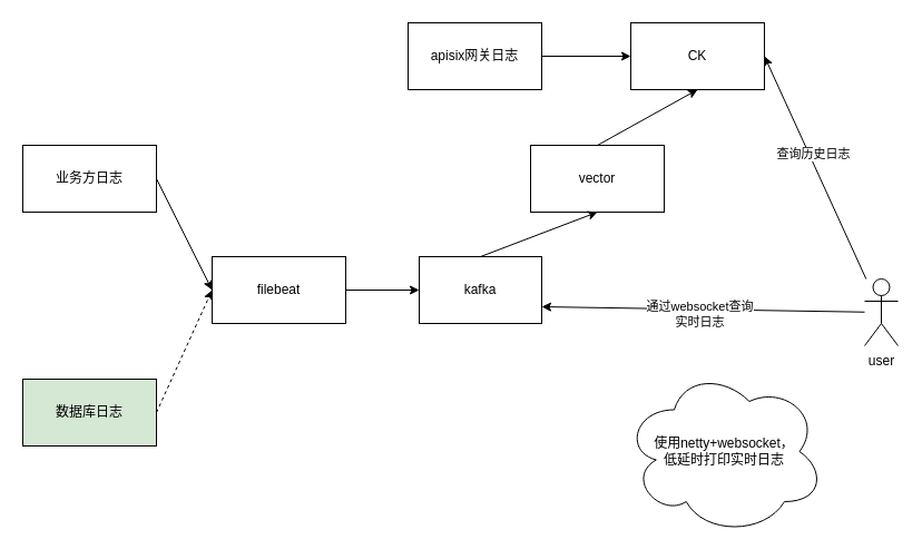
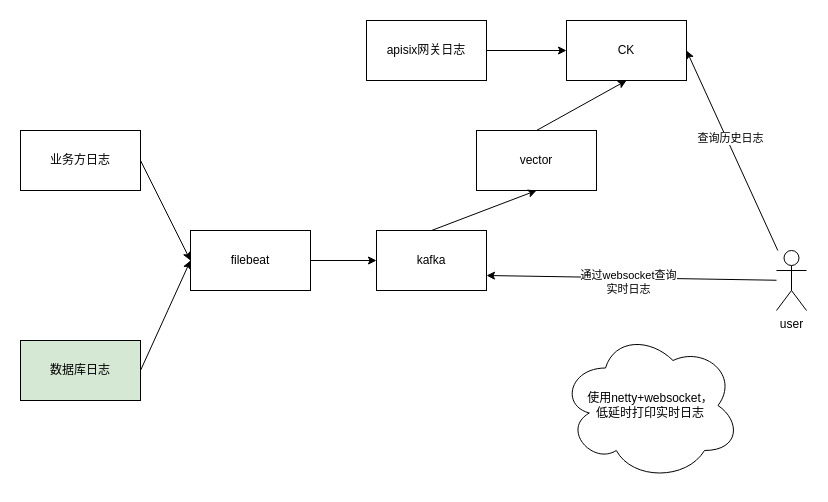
- <mxCell id="16" value="" style="endArrow=classic;html=1;rounded=0;exitX=1;exitY=0.5;exitDx=0;exitDy=0;entryX=0;entryY=0.5;entryDx=0;entryDy=0;dashed=1;" edge="1" parent="1" source="13" target="10"><mxGeometry width="50" height="50" relative="1" as="geometry"><mxPoint x="390" y="330" as="sourcePoint" /><mxPoint x="440" y="280" as="targetPoint" /></mxGeometry></mxCell>
+ <mxCell id="16" value="" style="endArrow=classic;html=1;rounded=0;exitX=1;exitY=0.5;exitDx=0;exitDy=0;entryX=0;entryY=0.5;entryDx=0;entryDy=0;" edge="1" parent="1" source="13" target="10"><mxGeometry width="50" height="50" relative="1" as="geometry"><mxPoint x="390" y="330" as="sourcePoint" /><mxPoint x="440" y="280" as="targetPoint" /></mxGeometry></mxCell>
